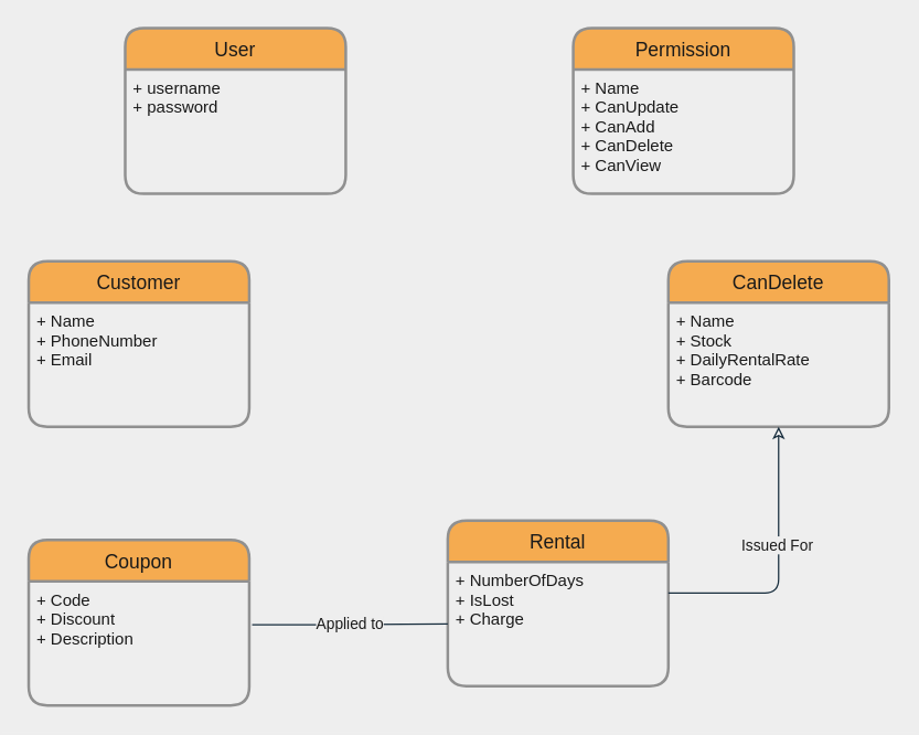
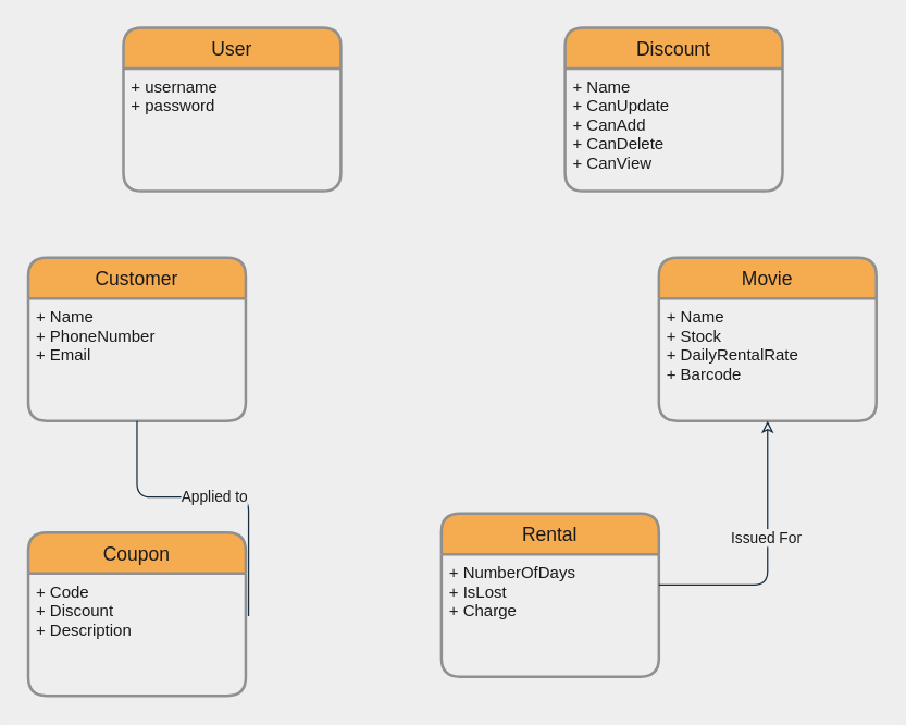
- <mxCell id="4" value="Permission" style="swimlane;childLayout=stackLayout;horizontal=1;startSize=30;horizontalStack=0;rounded=1;fontSize=14;fontStyle=0;strokeWidth=2;resizeParent=0;resizeLast=1;shadow=0;dashed=0;align=center;fillColor=#F5AB50;strokeColor=#909090;fontColor=#1A1A1A;" vertex="1" parent="1"><mxGeometry x="415" y="20" width="160" height="120" as="geometry" /></mxCell>
+ <mxCell id="4" value="Discount" style="swimlane;childLayout=stackLayout;horizontal=1;startSize=30;horizontalStack=0;rounded=1;fontSize=14;fontStyle=0;strokeWidth=2;resizeParent=0;resizeLast=1;shadow=0;dashed=0;align=center;fillColor=#F5AB50;strokeColor=#909090;fontColor=#1A1A1A;" vertex="1" parent="1"><mxGeometry x="415" y="20" width="160" height="120" as="geometry" /></mxCell>
- <mxCell id="6" value="CanDelete" style="swimlane;childLayout=stackLayout;horizontal=1;startSize=30;horizontalStack=0;rounded=1;fontSize=14;fontStyle=0;strokeWidth=2;resizeParent=0;resizeLast=1;shadow=0;dashed=0;align=center;sketch=0;fillColor=#F5AB50;strokeColor=#909090;fontColor=#1A1A1A;" vertex="1" parent="1"><mxGeometry x="484" y="189" width="160" height="120" as="geometry" /></mxCell>
+ <mxCell id="6" value="Movie" style="swimlane;childLayout=stackLayout;horizontal=1;startSize=30;horizontalStack=0;rounded=1;fontSize=14;fontStyle=0;strokeWidth=2;resizeParent=0;resizeLast=1;shadow=0;dashed=0;align=center;sketch=0;fillColor=#F5AB50;strokeColor=#909090;fontColor=#1A1A1A;" vertex="1" parent="1"><mxGeometry x="484" y="189" width="160" height="120" as="geometry" /></mxCell>
- <mxCell id="16" value="Applied to" style="edgeStyle=orthogonalEdgeStyle;curved=0;rounded=1;sketch=0;orthogonalLoop=1;jettySize=auto;html=1;exitX=1.013;exitY=0.35;exitDx=0;exitDy=0;entryX=0;entryY=0.5;entryDx=0;entryDy=0;endArrow=none;endFill=0;exitPerimeter=0;strokeColor=#182E3E;fontColor=#1A1A1A;labelBackgroundColor=#EEEEEE;" edge="1" parent="1" source="15" target="11"><mxGeometry relative="1" as="geometry" /></mxCell>
+ <mxCell id="16" value="Applied to" style="edgeStyle=orthogonalEdgeStyle;curved=0;rounded=1;sketch=0;orthogonalLoop=1;jettySize=auto;html=1;exitX=1.013;exitY=0.35;exitDx=0;exitDy=0;endArrow=none;endFill=0;exitPerimeter=0;strokeColor=#182E3E;fontColor=#1A1A1A;labelBackgroundColor=#EEEEEE;" edge="1" parent="1" source="15" target="9"><mxGeometry relative="1" as="geometry" /></mxCell>
